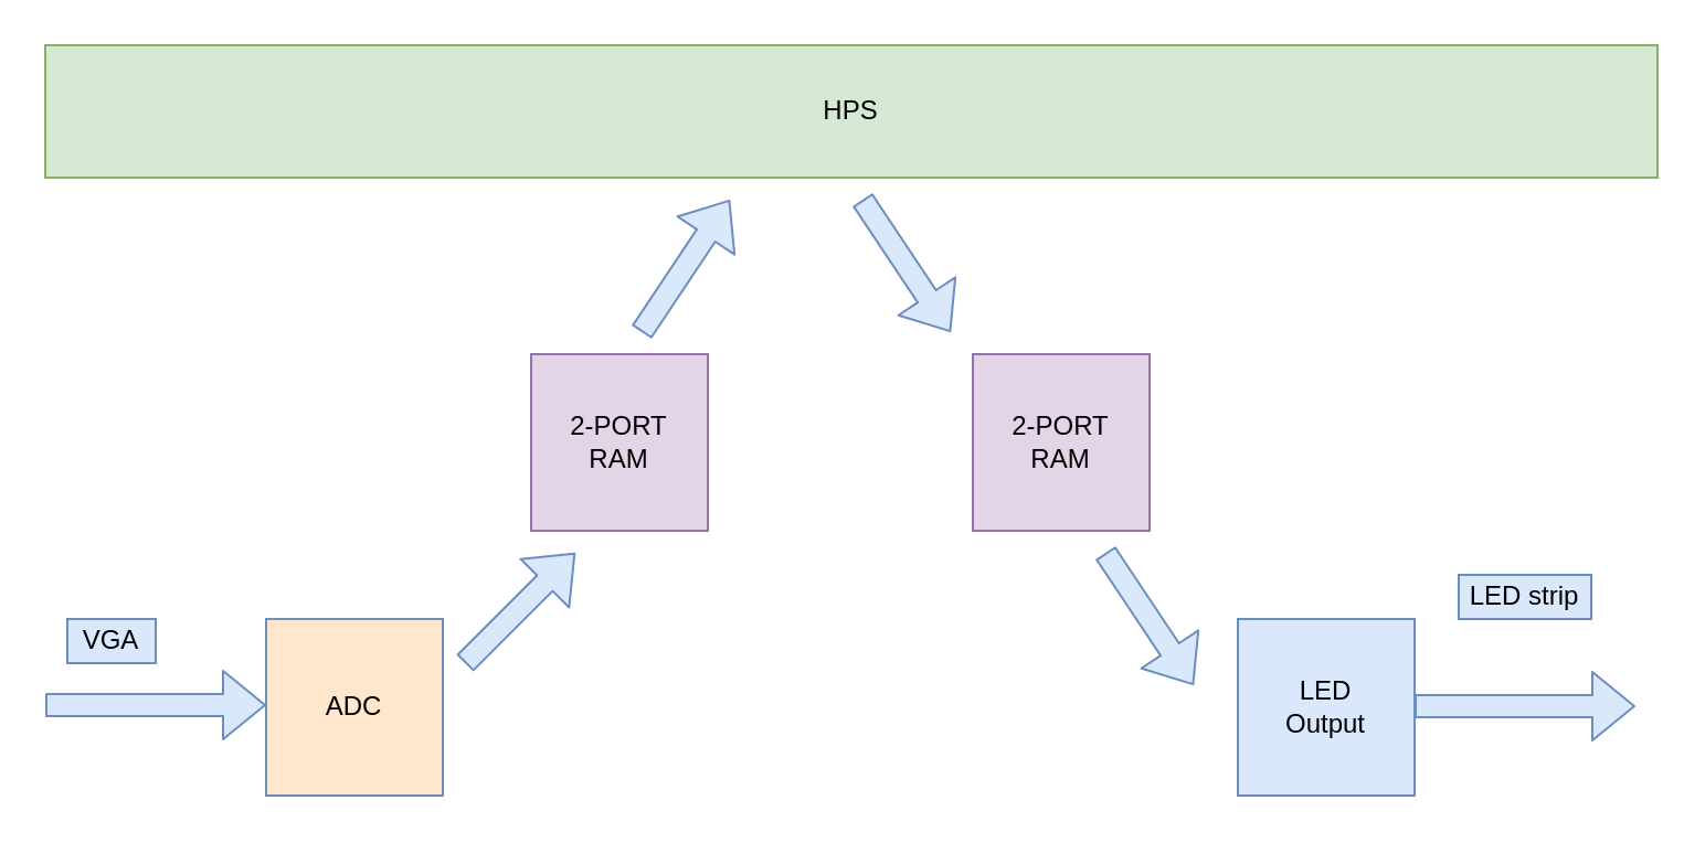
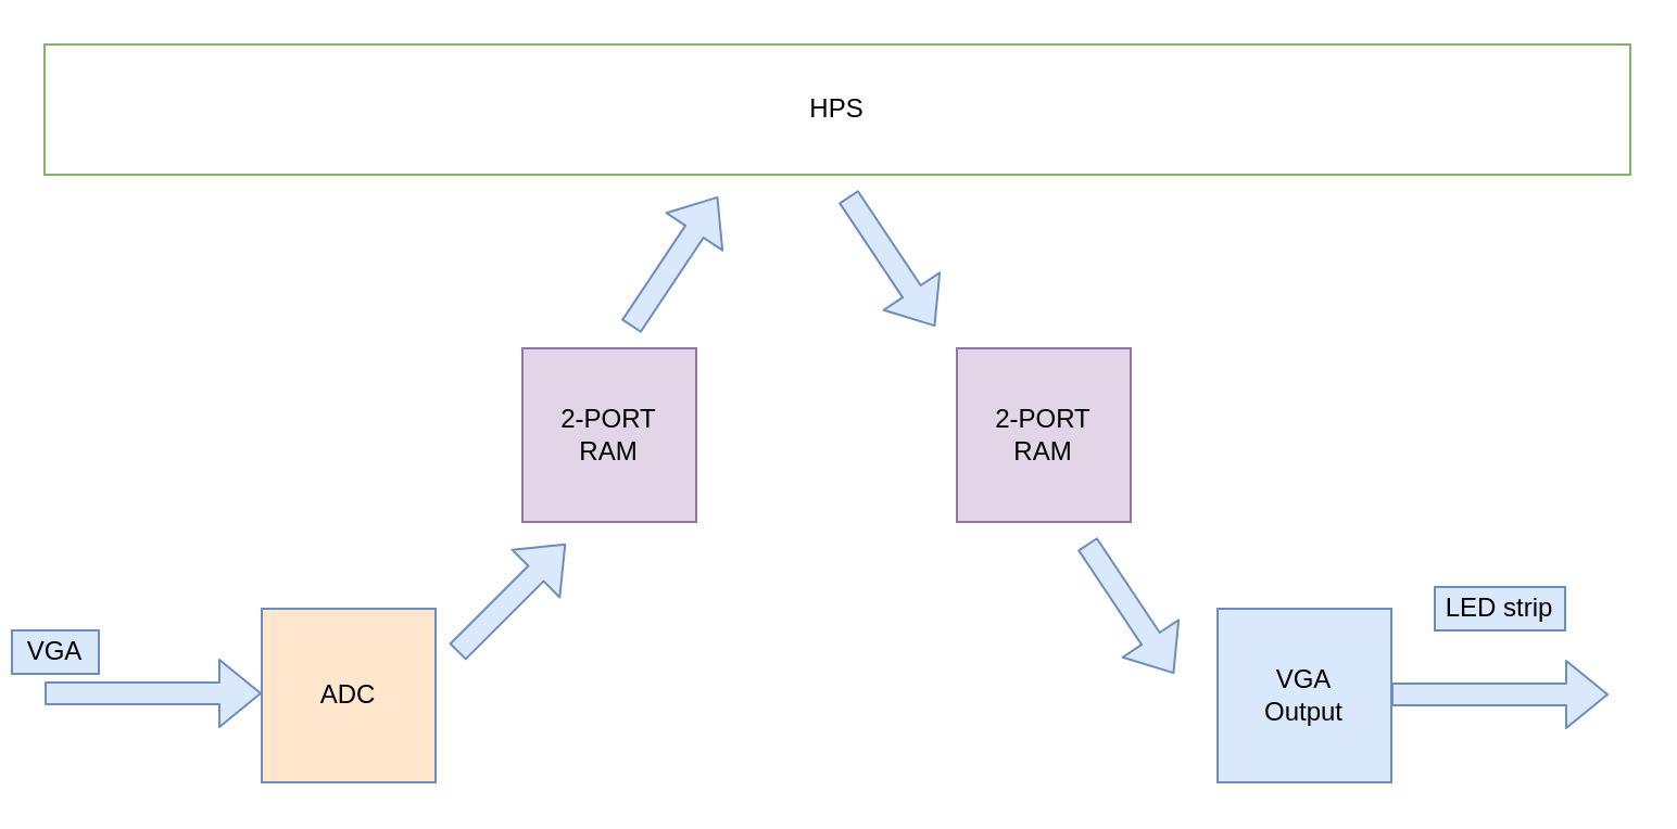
- <mxCell id="4" value="HPS" style="rounded=0;whiteSpace=wrap;html=1;fillColor=#d5e8d4;strokeColor=#82b366;" vertex="1" parent="1"><mxGeometry x="20" y="20" width="730" height="60" as="geometry" /></mxCell>
+ <mxCell id="4" value="HPS" style="rounded=0;whiteSpace=wrap;html=1;fillColor=#ffffff;strokeColor=#82b366;" vertex="1" parent="1"><mxGeometry x="20" y="20" width="730" height="60" as="geometry" /></mxCell>
- <mxCell id="14" value="LED strip" style="text;html=1;strokeColor=#6c8ebf;fillColor=#dae8fc;align=center;verticalAlign=middle;whiteSpace=wrap;rounded=0;" vertex="1" parent="1"><mxGeometry x="660" y="260" width="60" height="20" as="geometry" /></mxCell>
+ <mxCell id="14" value="LED strip" style="text;html=1;strokeColor=#6c8ebf;fillColor=#dae8fc;align=center;verticalAlign=middle;whiteSpace=wrap;rounded=0;" vertex="1" parent="1"><mxGeometry x="660" y="270" width="60" height="20" as="geometry" /></mxCell>
- <mxCell id="13" value="VGA" style="text;html=1;strokeColor=#6c8ebf;fillColor=#dae8fc;align=center;verticalAlign=middle;whiteSpace=wrap;rounded=0;" vertex="1" parent="1"><mxGeometry x="30" y="280" width="40" height="20" as="geometry" /></mxCell>
+ <mxCell id="13" value="VGA" style="text;html=1;strokeColor=#6c8ebf;fillColor=#dae8fc;align=center;verticalAlign=middle;whiteSpace=wrap;rounded=0;" vertex="1" parent="1"><mxGeometry x="5" y="290" width="40" height="20" as="geometry" /></mxCell>
- <mxCell id="5" value="&lt;div&gt;LED&lt;/div&gt;&lt;div&gt;Output&lt;br&gt;&lt;/div&gt;" style="whiteSpace=wrap;html=1;aspect=fixed;fillColor=#dae8fc;strokeColor=#6c8ebf;" vertex="1" parent="1"><mxGeometry x="560" y="280" width="80" height="80" as="geometry" /></mxCell>
+ <mxCell id="5" value="&lt;div&gt;VGA&lt;/div&gt;&lt;div&gt;Output&lt;br&gt;&lt;/div&gt;" style="whiteSpace=wrap;html=1;aspect=fixed;fillColor=#dae8fc;strokeColor=#6c8ebf;" vertex="1" parent="1"><mxGeometry x="560" y="280" width="80" height="80" as="geometry" /></mxCell>
